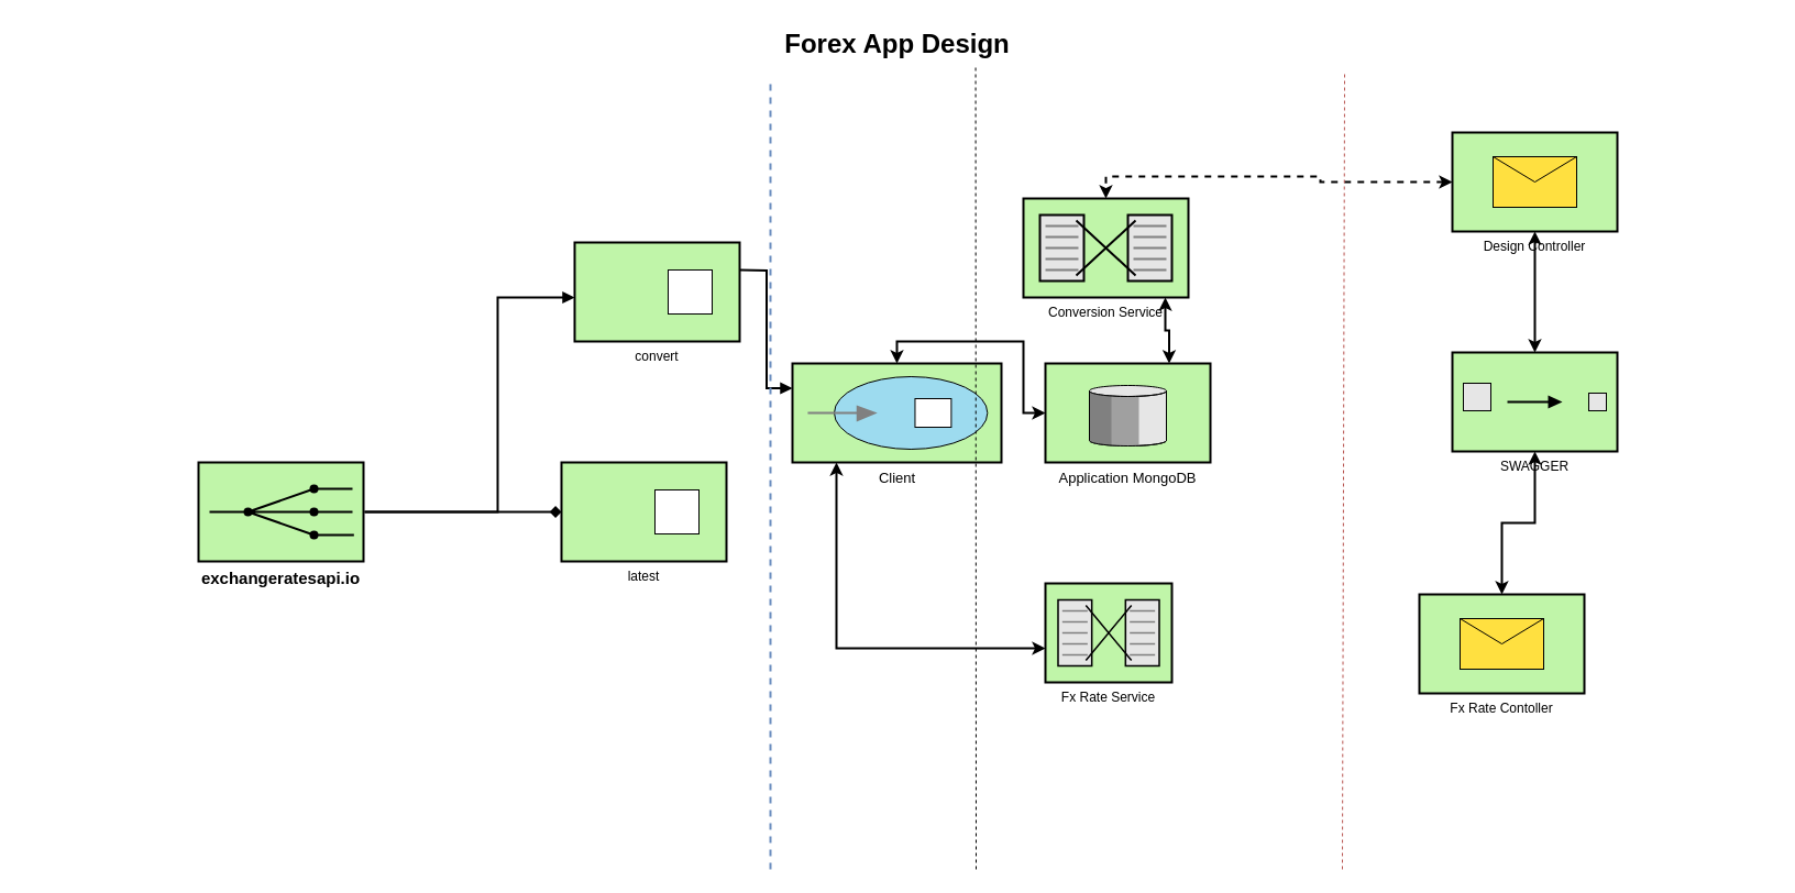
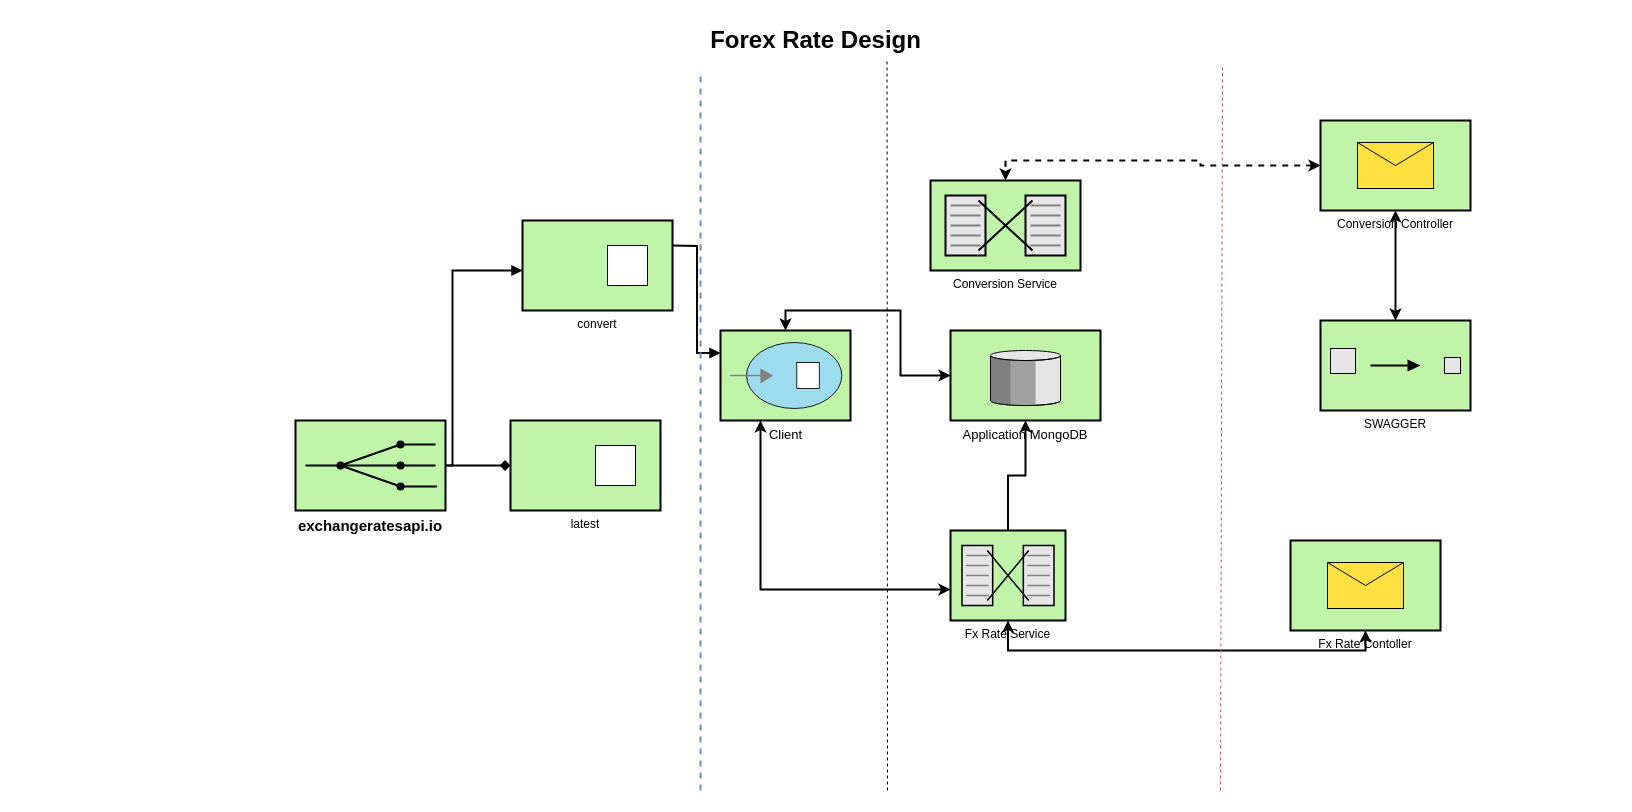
- <mxCell id="16" value="Forex App Design" style="text;strokeColor=none;fillColor=none;html=1;fontSize=24;fontStyle=1;verticalAlign=middle;align=center;" parent="1" vertex="1"><mxGeometry x="20" y="20" width="1590" height="40" as="geometry" /></mxCell>
+ <mxCell id="16" value="Forex Rate Design" style="text;strokeColor=none;fillColor=none;html=1;fontSize=24;fontStyle=1;verticalAlign=middle;align=center;" parent="1" vertex="1"><mxGeometry x="20" y="20" width="1590" height="40" as="geometry" /></mxCell>
- <mxCell id="22" value="Design Controller" style="strokeWidth=2;outlineConnect=0;dashed=0;align=center;fontSize=12;fillColor=#c0f5a9;verticalLabelPosition=bottom;verticalAlign=top;shape=mxgraph.eip.envelope_wrapper;" parent="1" vertex="1"><mxGeometry x="1320" y="120" width="150" height="90" as="geometry" /></mxCell>
+ <mxCell id="22" value="Conversion Controller" style="strokeWidth=2;outlineConnect=0;dashed=0;align=center;fontSize=12;fillColor=#c0f5a9;verticalLabelPosition=bottom;verticalAlign=top;shape=mxgraph.eip.envelope_wrapper;" parent="1" vertex="1"><mxGeometry x="1320" y="120" width="150" height="90" as="geometry" /></mxCell>
- <mxCell id="10" style="edgeStyle=orthogonalEdgeStyle;rounded=0;orthogonalLoop=1;jettySize=auto;html=1;exitX=0.86;exitY=1;exitDx=0;exitDy=0;exitPerimeter=0;entryX=0.75;entryY=0;entryDx=0;entryDy=0;entryPerimeter=0;fontSize=15;startArrow=classic;startFill=1;strokeWidth=2;" parent="1" source="11" target="15" edge="1"><mxGeometry relative="1" as="geometry" /></mxCell>
- <mxCell id="25" value="Client" style="fillColor=#c0f5a9;dashed=0;outlineConnect=0;strokeWidth=2;html=1;align=center;fontSize=13;verticalLabelPosition=bottom;verticalAlign=top;shape=mxgraph.eip.transactional_client;" parent="1" vertex="1"><mxGeometry x="720" y="330" width="190" height="90" as="geometry" /></mxCell>
+ <mxCell id="25" value="Client" style="fillColor=#c0f5a9;dashed=0;outlineConnect=0;strokeWidth=2;html=1;align=center;fontSize=13;verticalLabelPosition=bottom;verticalAlign=top;shape=mxgraph.eip.transactional_client;" parent="1" vertex="1"><mxGeometry x="720" y="330" width="130" height="90" as="geometry" /></mxCell>
- <mxCell id="4" value="exchangeratesapi.io" style="strokeWidth=2;dashed=0;align=center;fontSize=15;fillColor=#c0f5a9;verticalLabelPosition=bottom;verticalAlign=top;shape=mxgraph.eip.recipient_list;fontStyle=1;perimeterSpacing=1;" parent="1" vertex="1"><mxGeometry x="180" y="420" width="150" height="90" as="geometry" /></mxCell>
+ <mxCell id="4" value="exchangeratesapi.io" style="strokeWidth=2;dashed=0;align=center;fontSize=15;fillColor=#c0f5a9;verticalLabelPosition=bottom;verticalAlign=top;shape=mxgraph.eip.recipient_list;fontStyle=1;perimeterSpacing=1;" parent="1" vertex="1"><mxGeometry x="295" y="420" width="150" height="90" as="geometry" /></mxCell>
+ <mxCell id="12" style="edgeStyle=orthogonalEdgeStyle;rounded=0;orthogonalLoop=1;jettySize=auto;html=1;entryX=0.5;entryY=1;entryDx=0;entryDy=0;entryPerimeter=0;fontSize=15;strokeWidth=2;" parent="1" source="14" target="15" edge="1"><mxGeometry relative="1" as="geometry" /></mxCell>
- <mxCell id="18" style="edgeStyle=orthogonalEdgeStyle;rounded=0;orthogonalLoop=1;jettySize=auto;html=1;exitX=0.5;exitY=0;exitDx=0;exitDy=0;exitPerimeter=0;fontSize=12;startArrow=classic;startFill=1;strokeWidth=2;" parent="1" source="19" target="17" edge="1"><mxGeometry relative="1" as="geometry" /></mxCell>
+ <mxCell id="13" style="edgeStyle=orthogonalEdgeStyle;rounded=0;orthogonalLoop=1;jettySize=auto;html=1;entryX=0.5;entryY=1;entryDx=0;entryDy=0;entryPerimeter=0;fontSize=12;startArrow=classic;startFill=1;strokeWidth=2;exitX=0.5;exitY=1;exitDx=0;exitDy=0;exitPerimeter=0;" parent="1" source="14" target="19" edge="1"><mxGeometry relative="1" as="geometry" /></mxCell>
